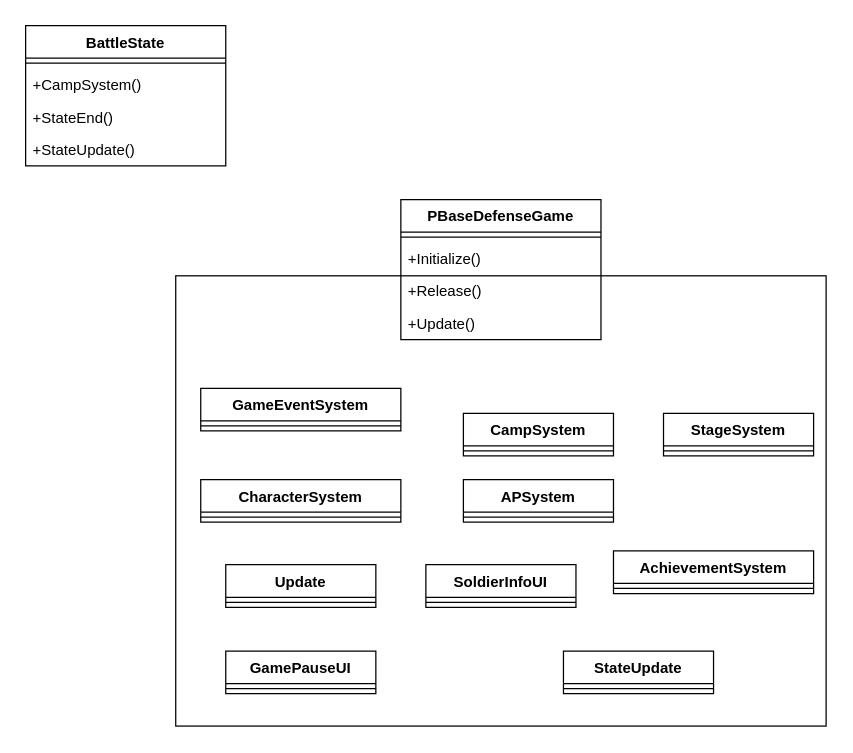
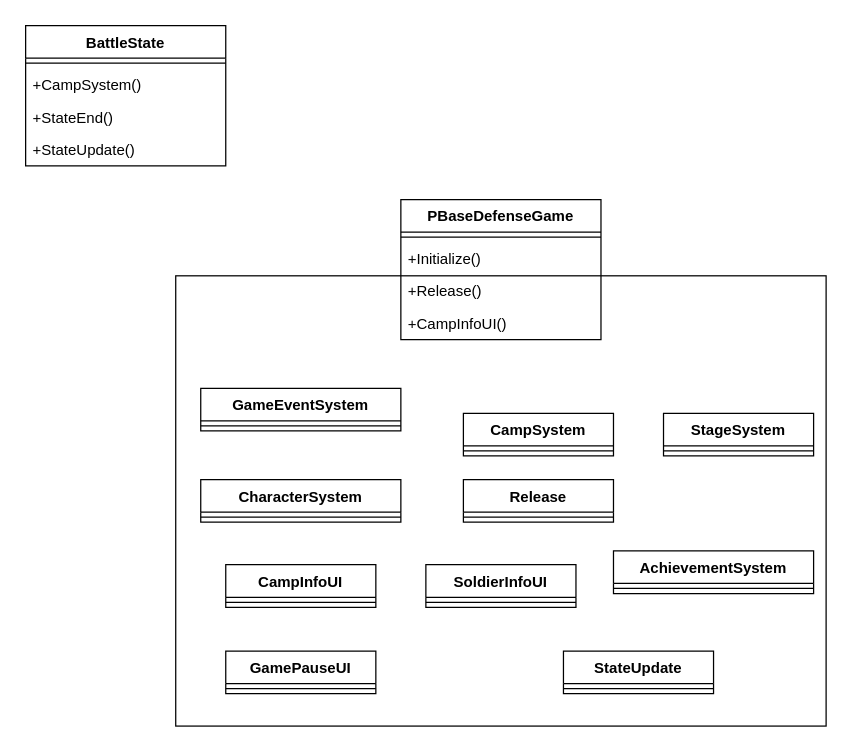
- <mxCell id="28" value="+Update()" style="text;strokeColor=none;fillColor=none;align=left;verticalAlign=top;spacingLeft=4;spacingRight=4;overflow=hidden;rotatable=0;points=[[0,0.5],[1,0.5]];portConstraint=eastwest;whiteSpace=wrap;html=1;" vertex="1" parent="24"><mxGeometry y="86" width="160" height="26" as="geometry" /></mxCell>
+ <mxCell id="28" value="+CampInfoUI()" style="text;strokeColor=none;fillColor=none;align=left;verticalAlign=top;spacingLeft=4;spacingRight=4;overflow=hidden;rotatable=0;points=[[0,0.5],[1,0.5]];portConstraint=eastwest;whiteSpace=wrap;html=1;" vertex="1" parent="24"><mxGeometry y="86" width="160" height="26" as="geometry" /></mxCell>
- <mxCell id="12" value="APSystem" style="swimlane;fontStyle=1;align=center;verticalAlign=top;childLayout=stackLayout;horizontal=1;startSize=26;horizontalStack=0;resizeParent=1;resizeParentMax=0;resizeLast=0;collapsible=1;marginBottom=0;whiteSpace=wrap;html=1;" vertex="1" parent="3"><mxGeometry x="230" y="163" width="120" height="34" as="geometry" /></mxCell>
+ <mxCell id="12" value="Release" style="swimlane;fontStyle=1;align=center;verticalAlign=top;childLayout=stackLayout;horizontal=1;startSize=26;horizontalStack=0;resizeParent=1;resizeParentMax=0;resizeLast=0;collapsible=1;marginBottom=0;whiteSpace=wrap;html=1;" vertex="1" parent="3"><mxGeometry x="230" y="163" width="120" height="34" as="geometry" /></mxCell>
- <mxCell id="16" value="Update" style="swimlane;fontStyle=1;align=center;verticalAlign=top;childLayout=stackLayout;horizontal=1;startSize=26;horizontalStack=0;resizeParent=1;resizeParentMax=0;resizeLast=0;collapsible=1;marginBottom=0;whiteSpace=wrap;html=1;" vertex="1" parent="3"><mxGeometry x="40" y="231" width="120" height="34" as="geometry" /></mxCell>
+ <mxCell id="16" value="CampInfoUI" style="swimlane;fontStyle=1;align=center;verticalAlign=top;childLayout=stackLayout;horizontal=1;startSize=26;horizontalStack=0;resizeParent=1;resizeParentMax=0;resizeLast=0;collapsible=1;marginBottom=0;whiteSpace=wrap;html=1;" vertex="1" parent="3"><mxGeometry x="40" y="231" width="120" height="34" as="geometry" /></mxCell>
